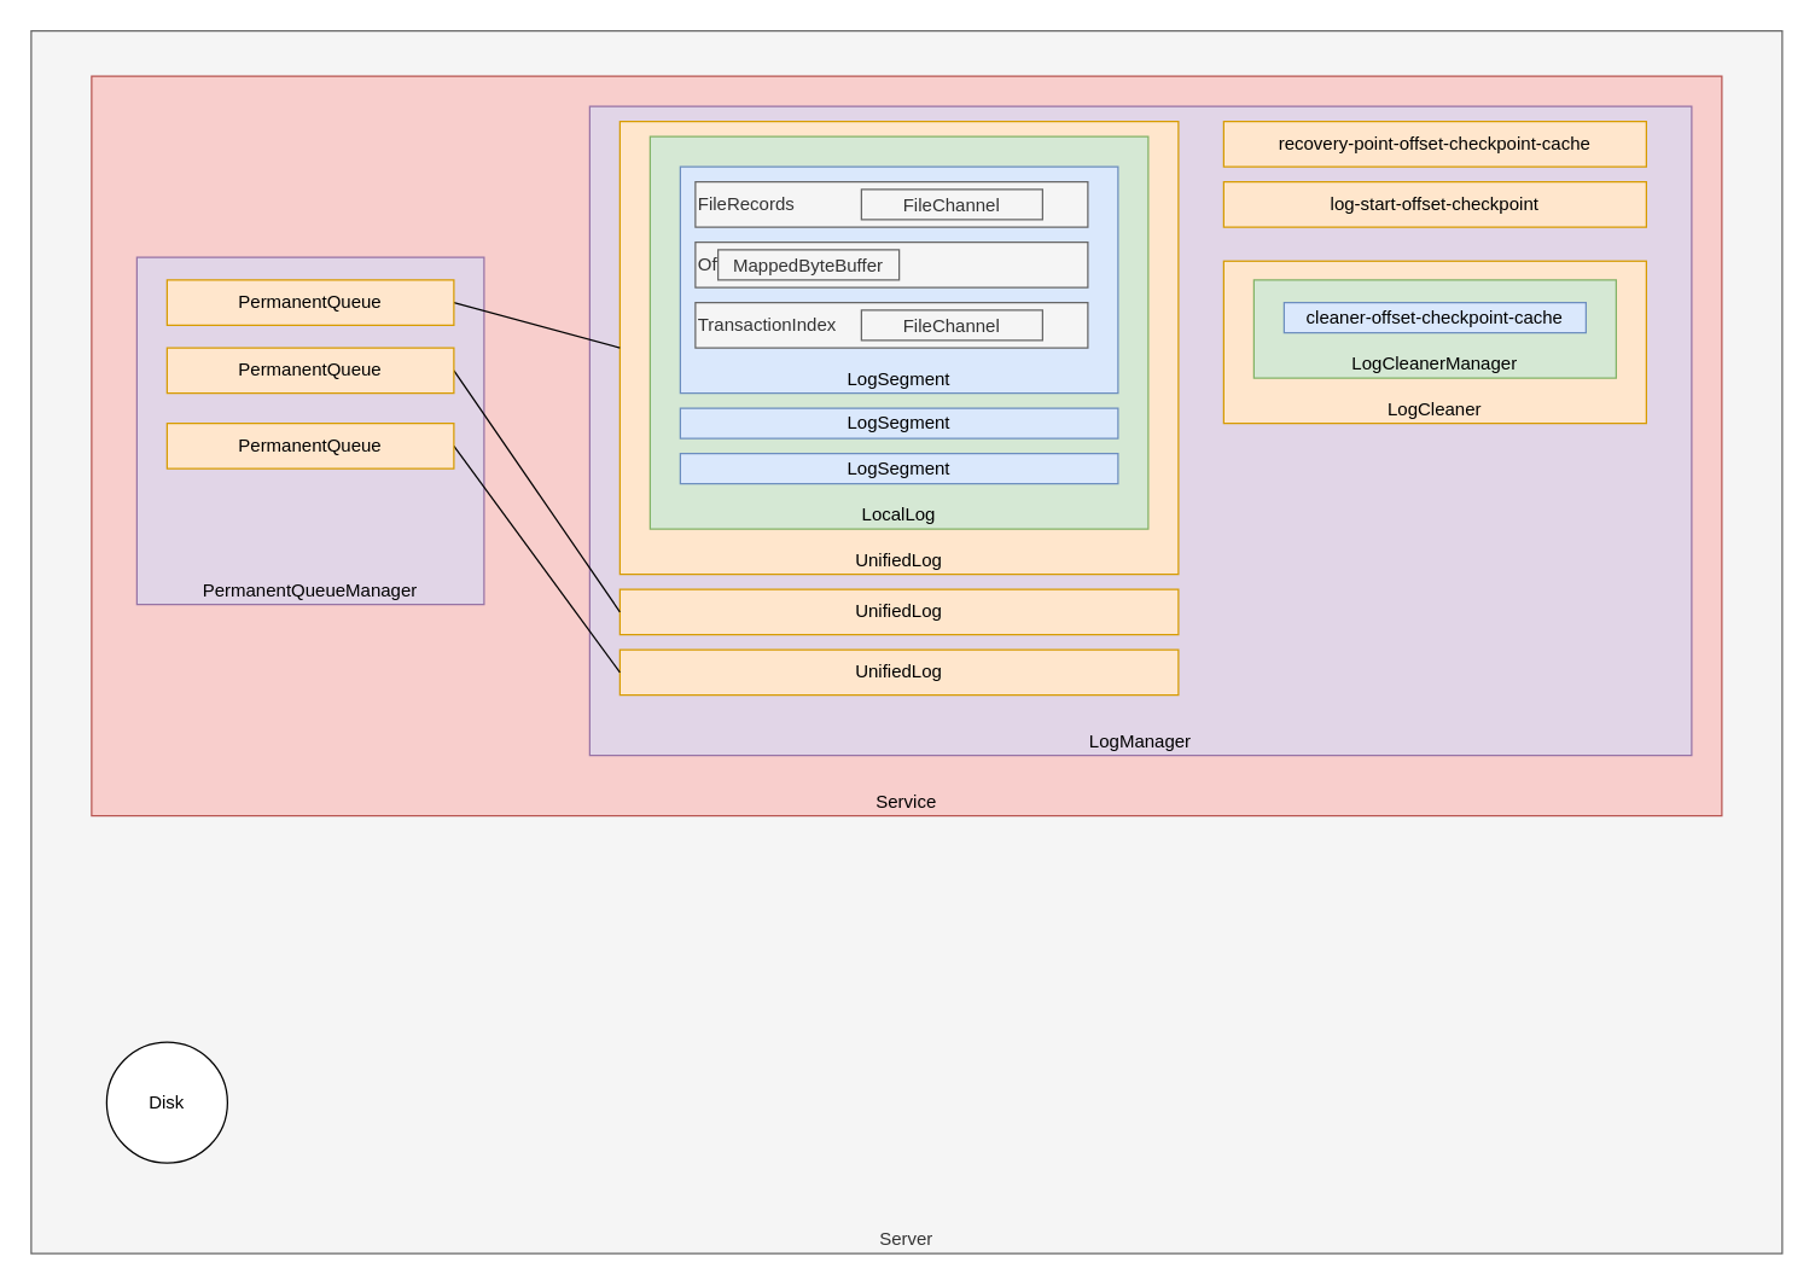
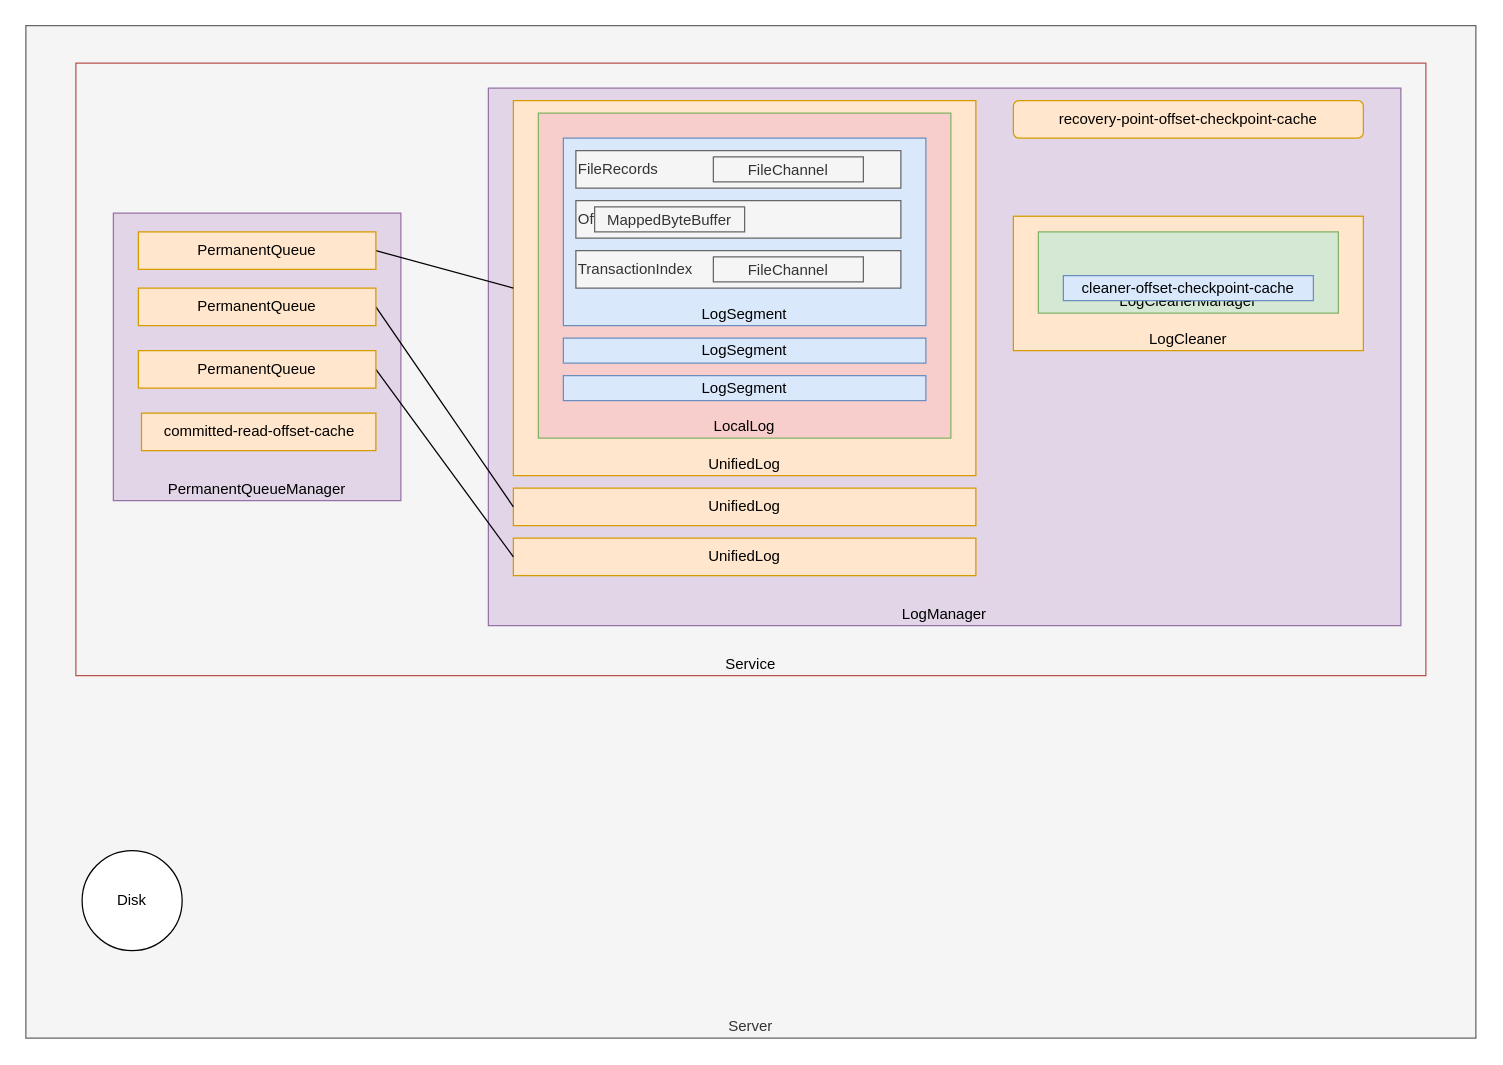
- <mxCell id="19" value="recovery-point-offset-checkpoint-cache" style="rounded=0;whiteSpace=wrap;html=1;verticalAlign=middle;fillColor=#ffe6cc;strokeColor=#d79b00;" vertex="1" parent="1"><mxGeometry x="810" y="80" width="280" height="30" as="geometry" /></mxCell>
+ <mxCell id="19" value="recovery-point-offset-checkpoint-cache" style="whiteSpace=wrap;html=1;verticalAlign=middle;fillColor=#ffe6cc;strokeColor=#d79b00;rounded=1;" vertex="1" parent="1"><mxGeometry x="810" y="80" width="280" height="30" as="geometry" /></mxCell>
- <mxCell id="20" value="log-start-offset-checkpoint" style="rounded=0;whiteSpace=wrap;html=1;verticalAlign=middle;fillColor=#ffe6cc;strokeColor=#d79b00;" vertex="1" parent="1"><mxGeometry x="810" y="120" width="280" height="30" as="geometry" /></mxCell>
- <mxCell id="23" value="cleaner-offset-checkpoint-cache" style="rounded=0;whiteSpace=wrap;html=1;verticalAlign=middle;fillColor=#dae8fc;strokeColor=#6c8ebf;" vertex="1" parent="1"><mxGeometry x="850" y="200" width="200" height="20" as="geometry" /></mxCell>
+ <mxCell id="23" value="cleaner-offset-checkpoint-cache" style="rounded=0;whiteSpace=wrap;html=1;verticalAlign=middle;fillColor=#dae8fc;strokeColor=#6c8ebf;" vertex="1" parent="1"><mxGeometry x="850" y="220" width="200" height="20" as="geometry" /></mxCell>
- <mxCell id="9" value="LocalLog" style="rounded=0;whiteSpace=wrap;html=1;verticalAlign=bottom;fillColor=#d5e8d4;strokeColor=#82b366;" vertex="1" parent="1"><mxGeometry x="430" y="90" width="330" height="260" as="geometry" /></mxCell>
+ <mxCell id="9" value="LocalLog" style="rounded=0;whiteSpace=wrap;html=1;verticalAlign=bottom;fillColor=#f8cecc;strokeColor=#82b366;" vertex="1" parent="1"><mxGeometry x="430" y="90" width="330" height="260" as="geometry" /></mxCell>
+ <mxCell id="27" value="committed-read-offset-cache" style="rounded=0;whiteSpace=wrap;html=1;verticalAlign=middle;fillColor=#ffe6cc;strokeColor=#d79b00;" vertex="1" parent="1"><mxGeometry x="112.5" y="330" width="187.5" height="30" as="geometry" /></mxCell>
- <mxCell id="3" value="Service" style="rounded=0;whiteSpace=wrap;html=1;verticalAlign=bottom;fillColor=#f8cecc;strokeColor=#b85450;" vertex="1" parent="1"><mxGeometry x="60" y="50" width="1080" height="490" as="geometry" /></mxCell>
+ <mxCell id="3" value="Service" style="rounded=0;whiteSpace=wrap;html=1;verticalAlign=bottom;fillColor=#f5f5f5;strokeColor=#b85450;" vertex="1" parent="1"><mxGeometry x="60" y="50" width="1080" height="490" as="geometry" /></mxCell>
- <mxCell id="5" value="Disk" style="ellipse;whiteSpace=wrap;html=1;aspect=fixed;" vertex="1" parent="1"><mxGeometry x="70" y="690" width="80" height="80" as="geometry" /></mxCell>
+ <mxCell id="5" value="Disk" style="ellipse;whiteSpace=wrap;html=1;aspect=fixed;" vertex="1" parent="1"><mxGeometry x="65" y="680" width="80" height="80" as="geometry" /></mxCell>
